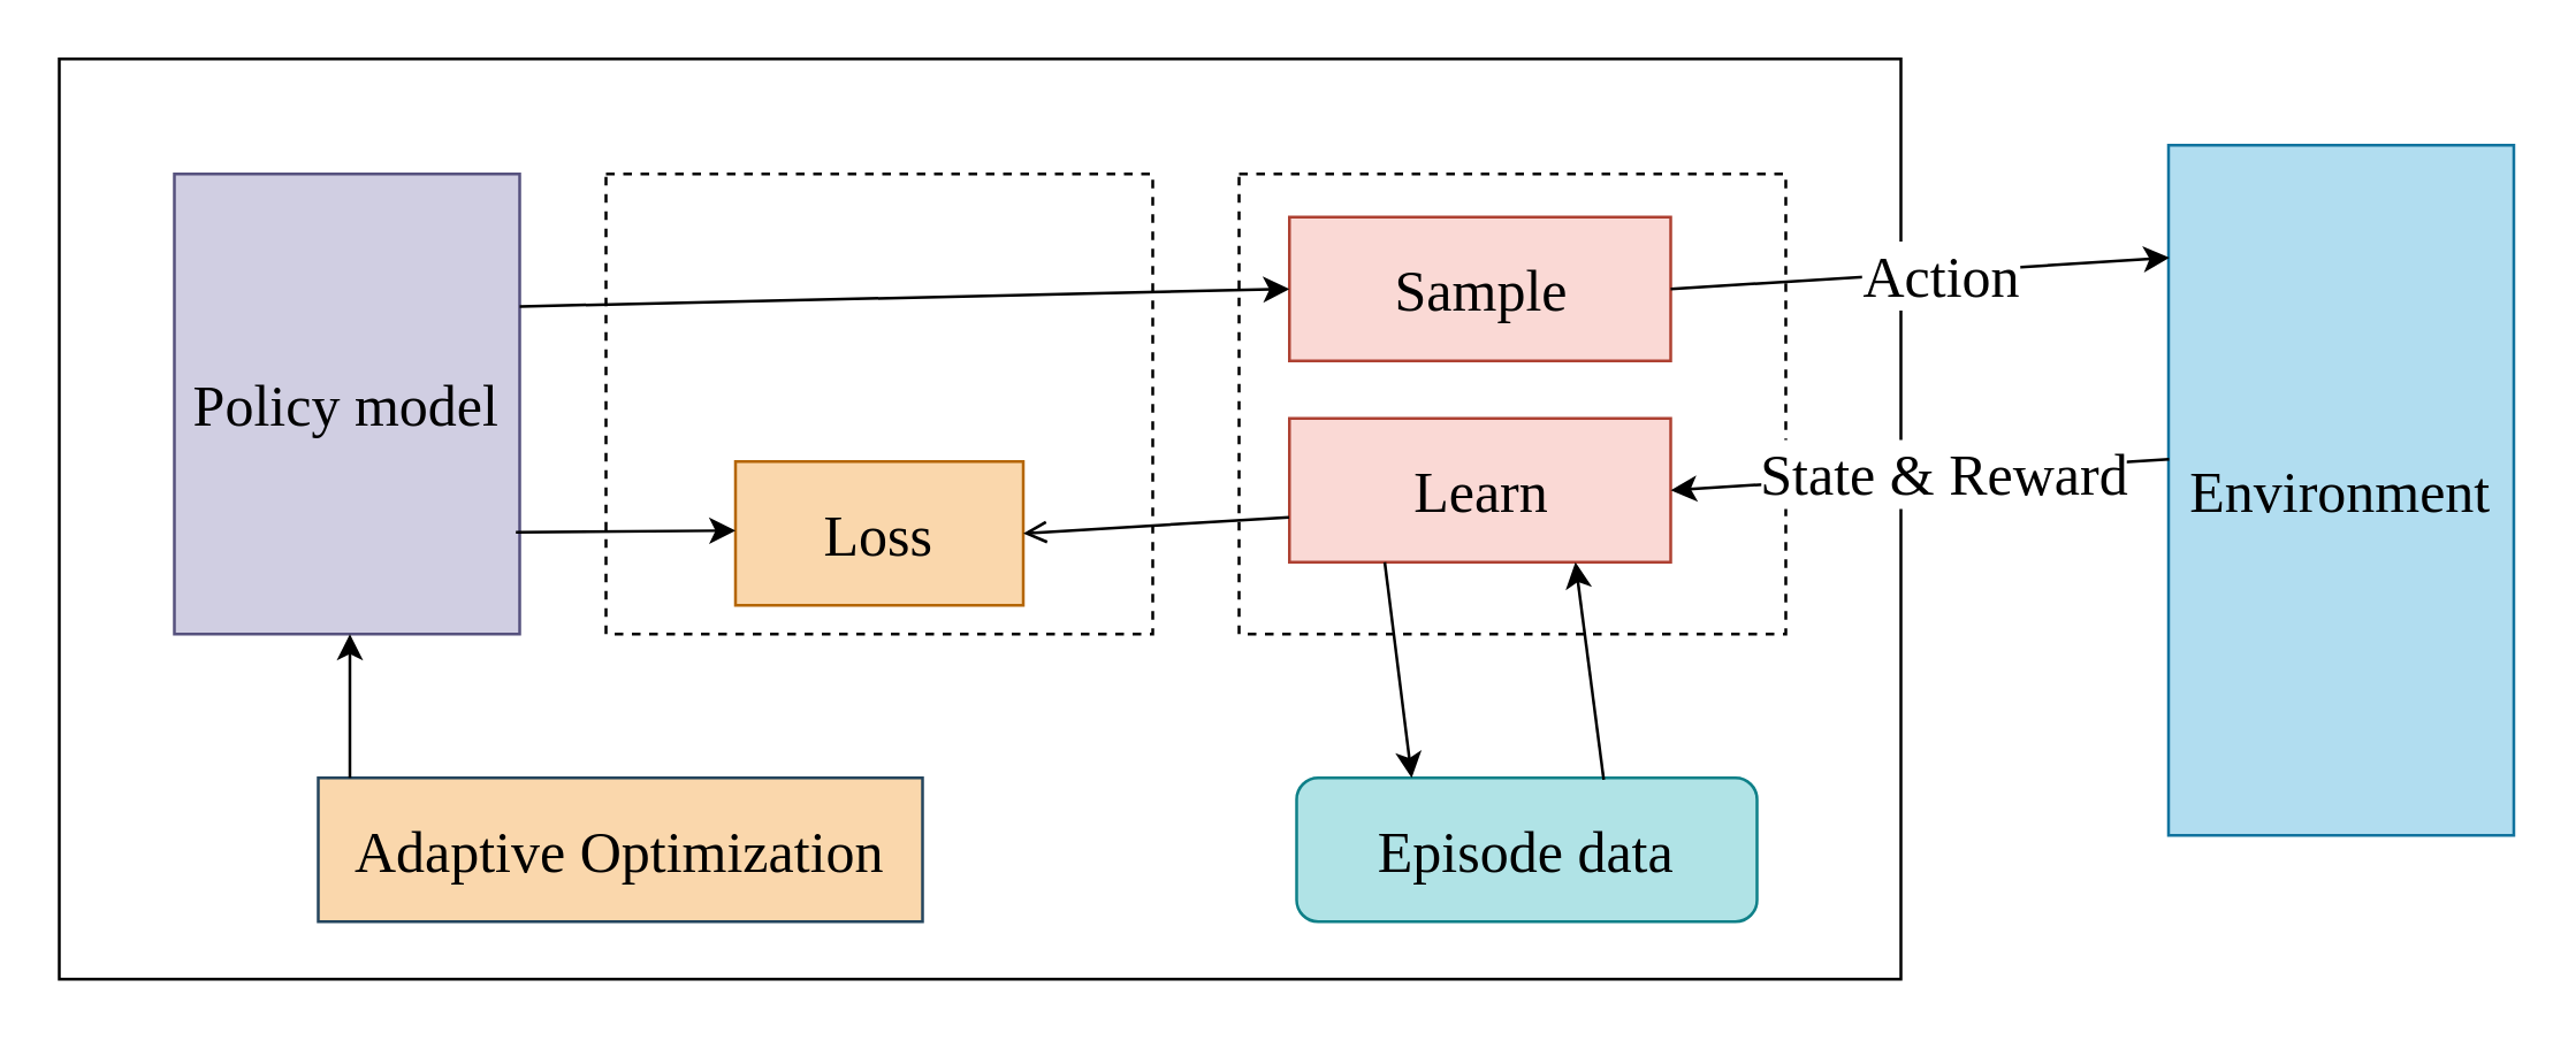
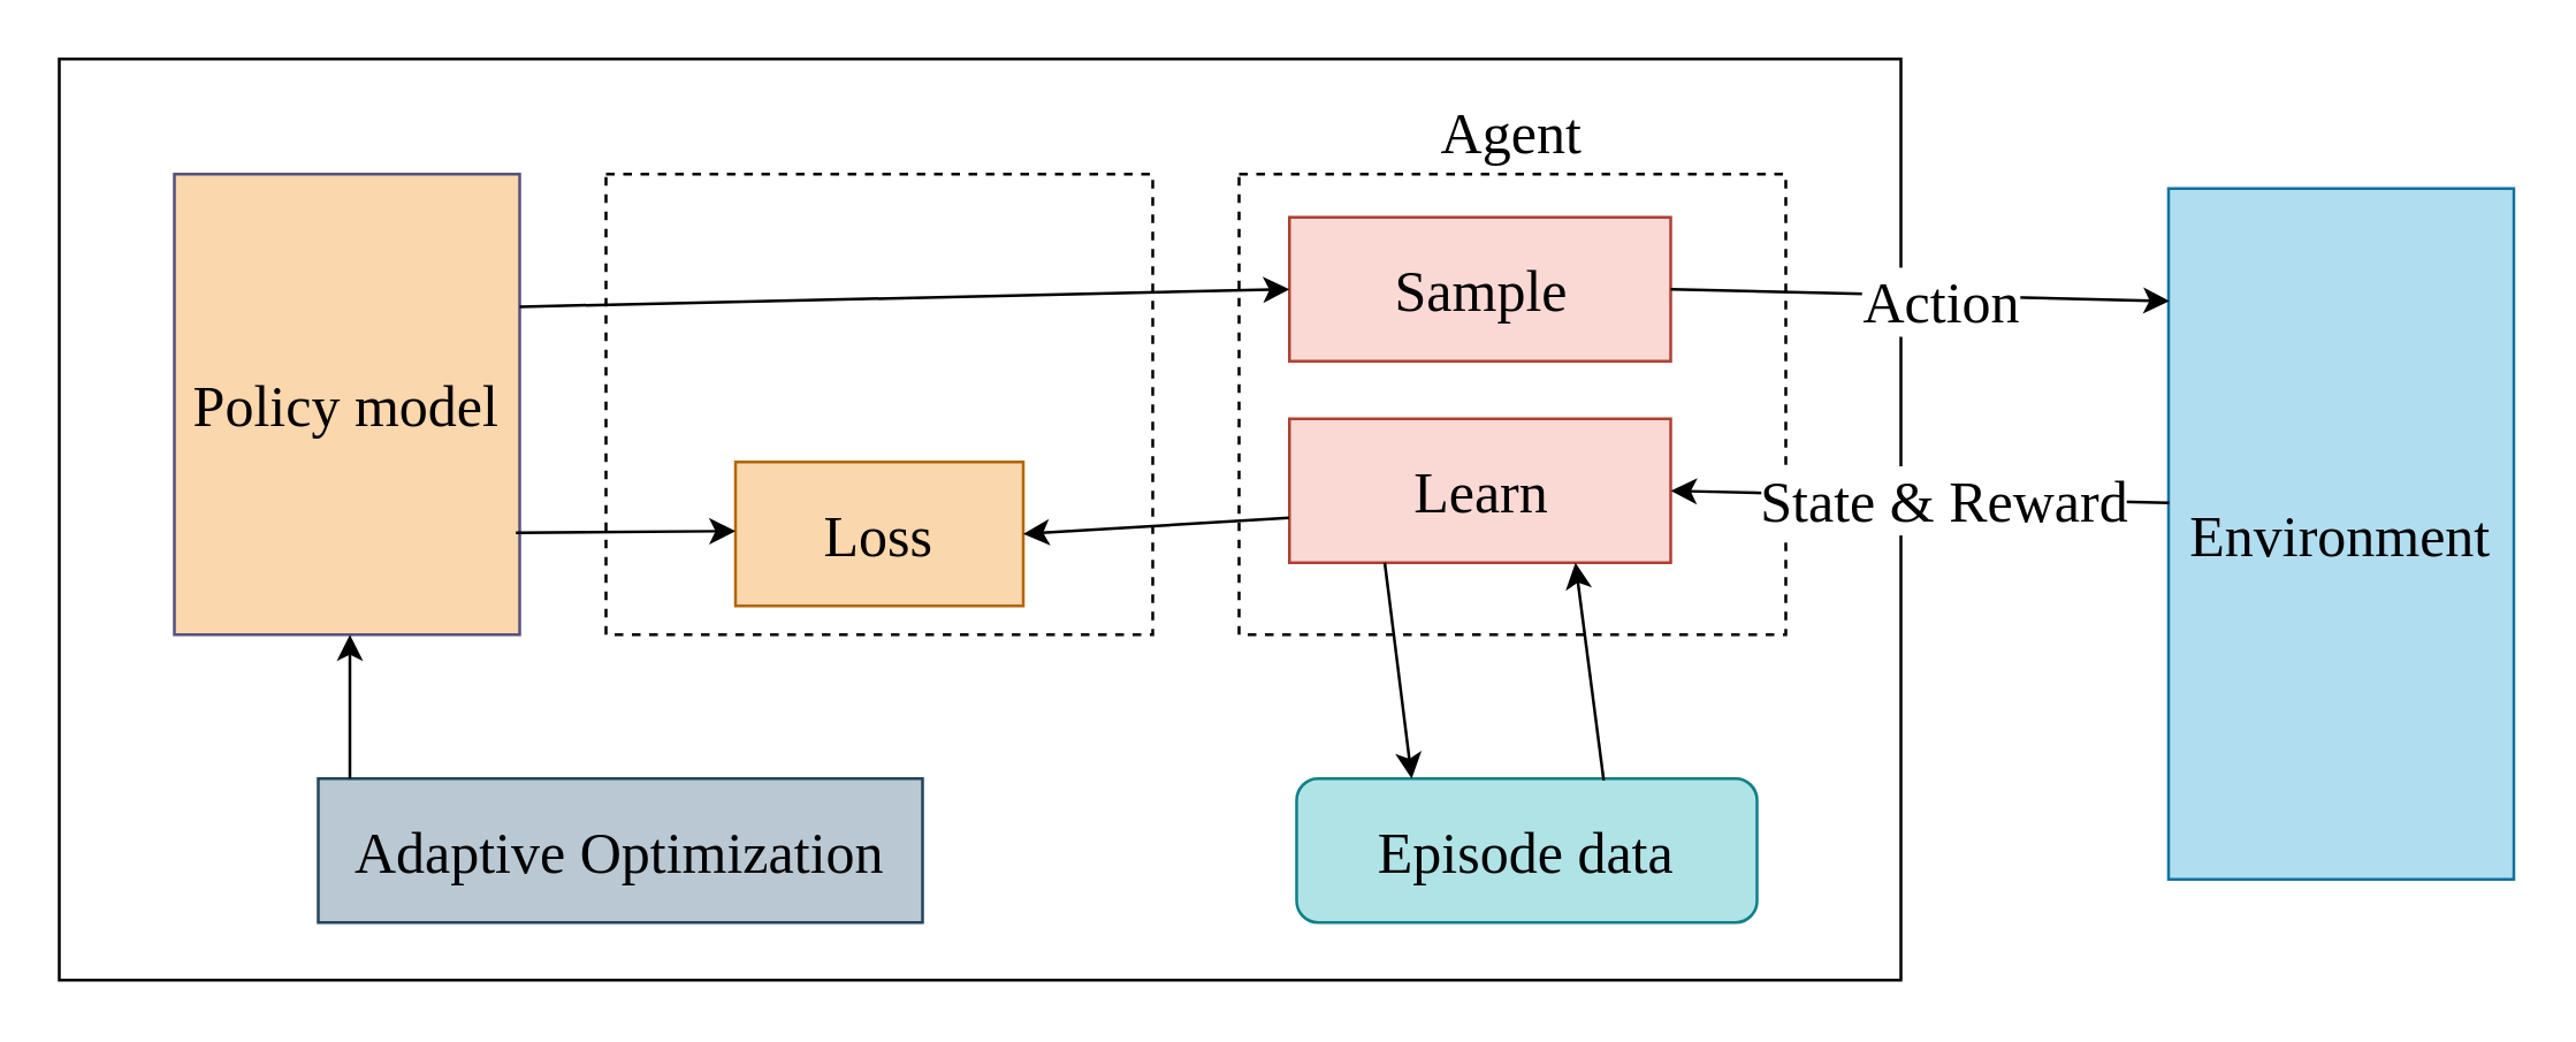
+ <mxCell id="12" value="&lt;font style=&quot;font-size: 20px;&quot;&gt;Agent&lt;/font&gt;" style="text;html=1;strokeColor=none;fillColor=none;align=center;verticalAlign=middle;whiteSpace=wrap;rounded=0;fontFamily=Times New Roman;" vertex="1" parent="1"><mxGeometry x="495" y="30" width="60" height="30" as="geometry" /></mxCell>
- <mxCell id="3" value="&lt;font style=&quot;font-size: 20px;&quot;&gt;Policy model&lt;/font&gt;" style="rounded=0;whiteSpace=wrap;html=1;fontFamily=Times New Roman;fillColor=#d0cee2;strokeColor=#56517e;" vertex="1" parent="1"><mxGeometry x="60" y="60" width="120" height="160" as="geometry" /></mxCell>
+ <mxCell id="3" value="&lt;font style=&quot;font-size: 20px;&quot;&gt;Policy model&lt;/font&gt;" style="rounded=0;whiteSpace=wrap;html=1;fontFamily=Times New Roman;fillColor=#fad7ac;strokeColor=#56517e;" vertex="1" parent="1"><mxGeometry x="60" y="60" width="120" height="160" as="geometry" /></mxCell>
- <mxCell id="8" value="&lt;font style=&quot;font-size: 20px;&quot;&gt;Environment&lt;/font&gt;" style="rounded=0;whiteSpace=wrap;html=1;fontFamily=Times New Roman;fillColor=#b1ddf0;strokeColor=#10739e;" vertex="1" parent="1"><mxGeometry x="753" y="50" width="120" height="240" as="geometry" /></mxCell>
+ <mxCell id="8" value="&lt;font style=&quot;font-size: 20px;&quot;&gt;Environment&lt;/font&gt;" style="rounded=0;whiteSpace=wrap;html=1;fontFamily=Times New Roman;fillColor=#b1ddf0;strokeColor=#10739e;" vertex="1" parent="1"><mxGeometry x="753" y="65" width="120" height="240" as="geometry" /></mxCell>
- <mxCell id="16" value="" style="endArrow=open;html=1;rounded=0;exitX=-0.001;exitY=0.688;exitDx=0;exitDy=0;entryX=1;entryY=0.5;entryDx=0;entryDy=0;exitPerimeter=0;fontFamily=Times New Roman;" edge="1" parent="1" source="10" target="6"><mxGeometry width="50" height="50" relative="1" as="geometry"><mxPoint x="315" y="220" as="sourcePoint" /><mxPoint x="277" y="280" as="targetPoint" /></mxGeometry></mxCell>
+ <mxCell id="16" value="" style="endArrow=classic;html=1;rounded=0;exitX=-0.001;exitY=0.688;exitDx=0;exitDy=0;entryX=1;entryY=0.5;entryDx=0;entryDy=0;exitPerimeter=0;fontFamily=Times New Roman;" edge="1" parent="1" source="10" target="6"><mxGeometry width="50" height="50" relative="1" as="geometry"><mxPoint x="315" y="220" as="sourcePoint" /><mxPoint x="277" y="280" as="targetPoint" /></mxGeometry></mxCell>
- <mxCell id="4" value="&lt;font style=&quot;font-size: 20px;&quot;&gt;Adaptive Optimization&lt;/font&gt;" style="rounded=0;whiteSpace=wrap;html=1;fontFamily=Times New Roman;fillColor=#fad7ac;strokeColor=#23445d;" vertex="1" parent="1"><mxGeometry x="110" y="270" width="210" height="50" as="geometry" /></mxCell>
+ <mxCell id="4" value="&lt;font style=&quot;font-size: 20px;&quot;&gt;Adaptive Optimization&lt;/font&gt;" style="rounded=0;whiteSpace=wrap;html=1;fontFamily=Times New Roman;fillColor=#bac8d3;strokeColor=#23445d;" vertex="1" parent="1"><mxGeometry x="110" y="270" width="210" height="50" as="geometry" /></mxCell>
